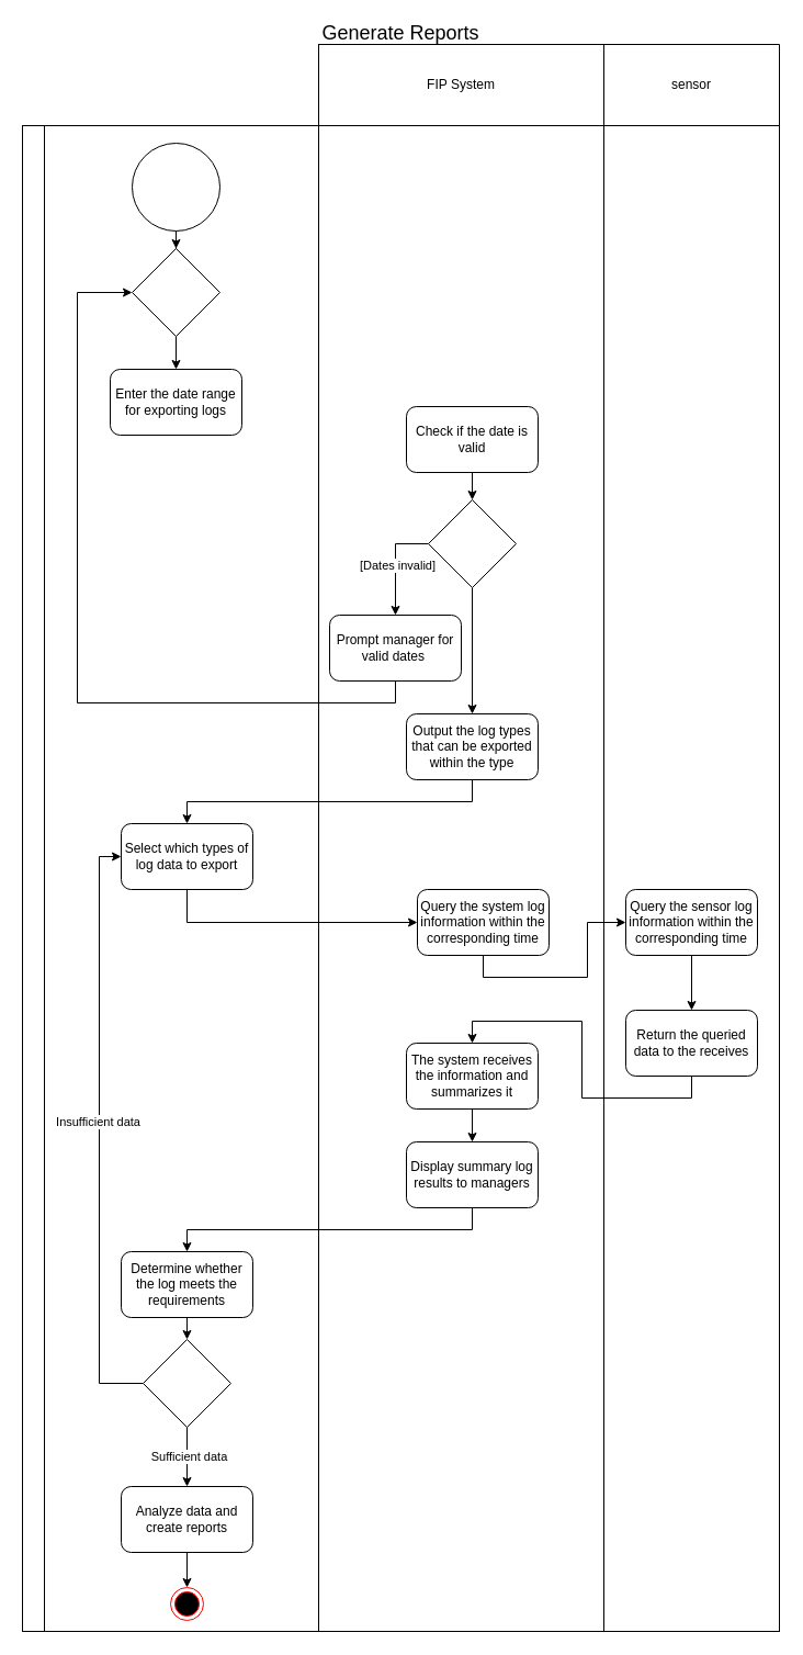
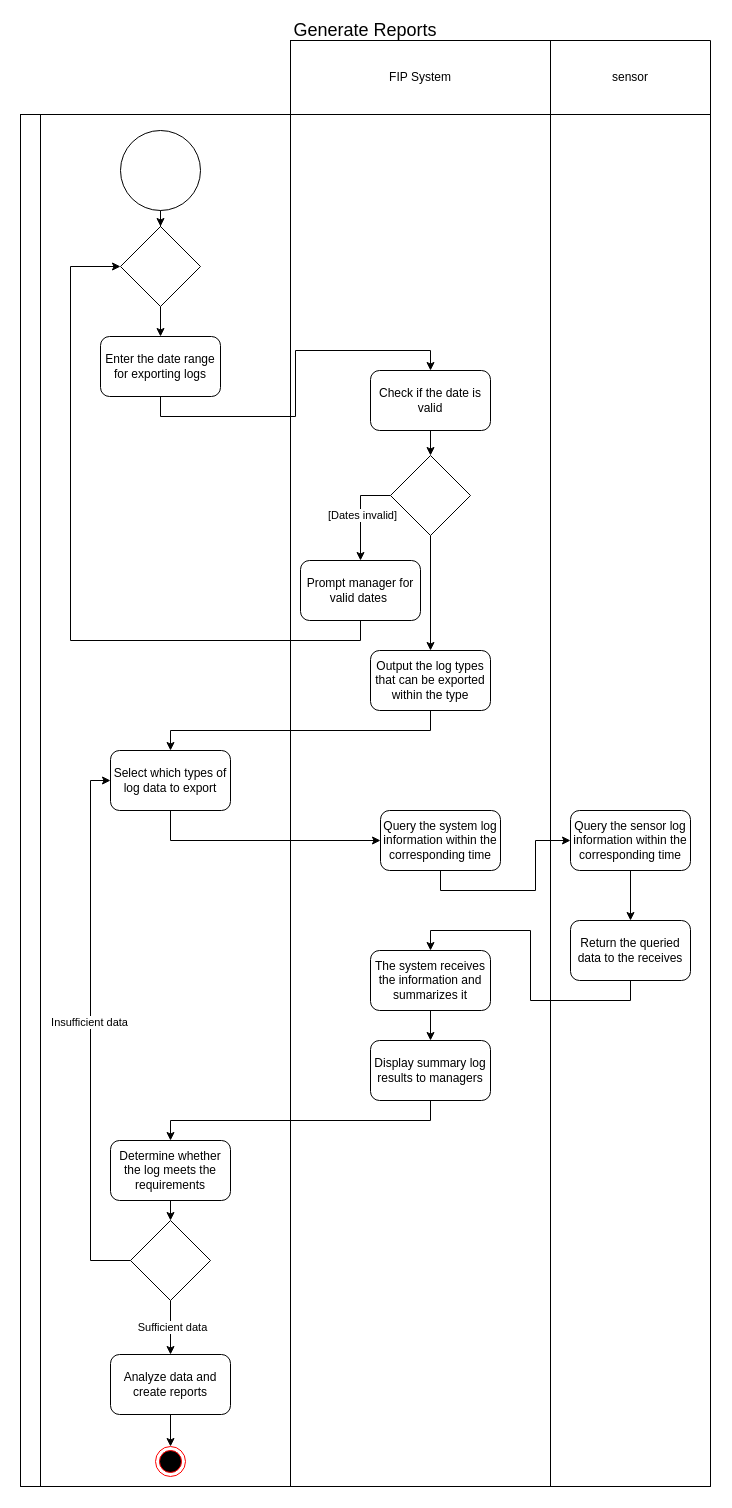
+ <mxCell id="16" style="edgeStyle=orthogonalEdgeStyle;rounded=0;orthogonalLoop=1;jettySize=auto;html=1;exitX=0.5;exitY=1;exitDx=0;exitDy=0;entryX=0.5;entryY=0;entryDx=0;entryDy=0;" edge="1" parent="1" source="17" target="19"><mxGeometry relative="1" as="geometry" /></mxCell>
